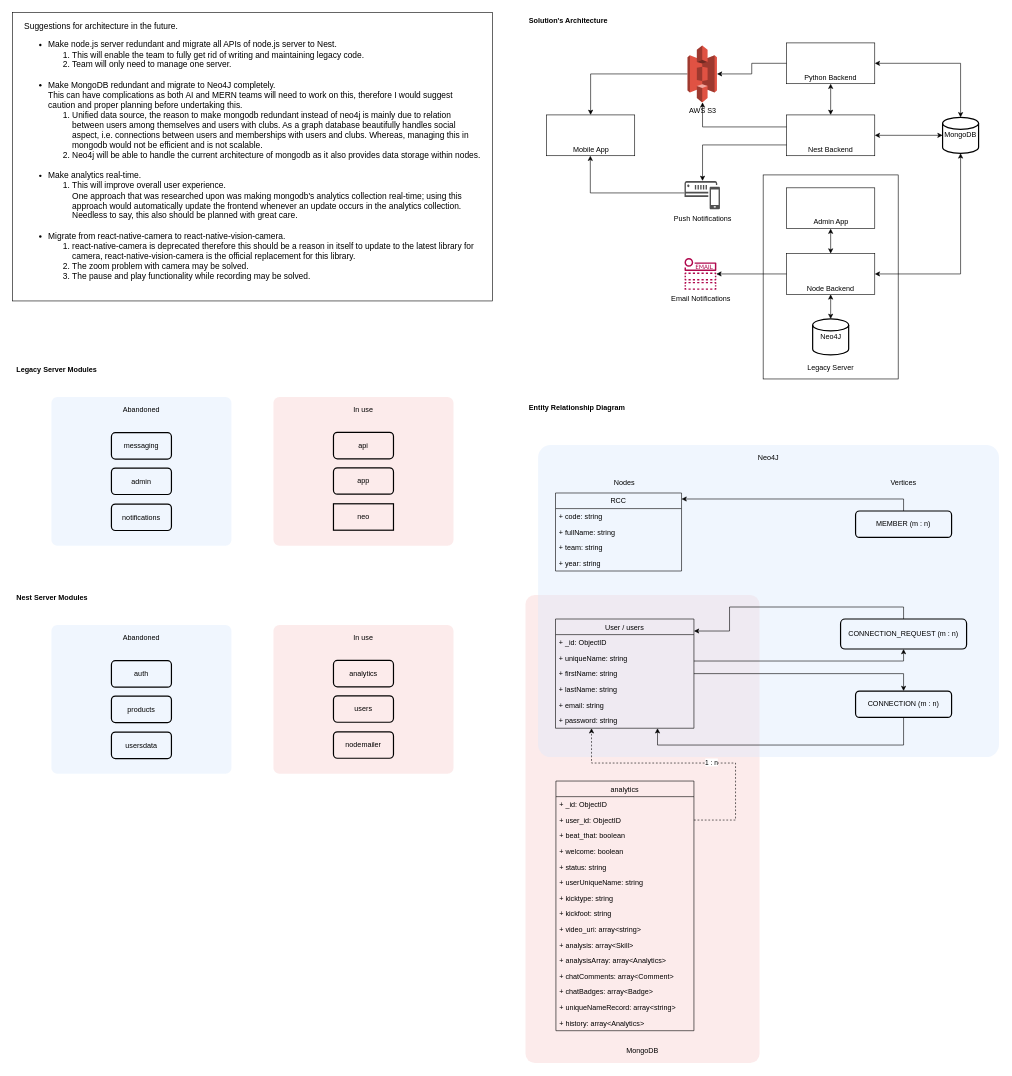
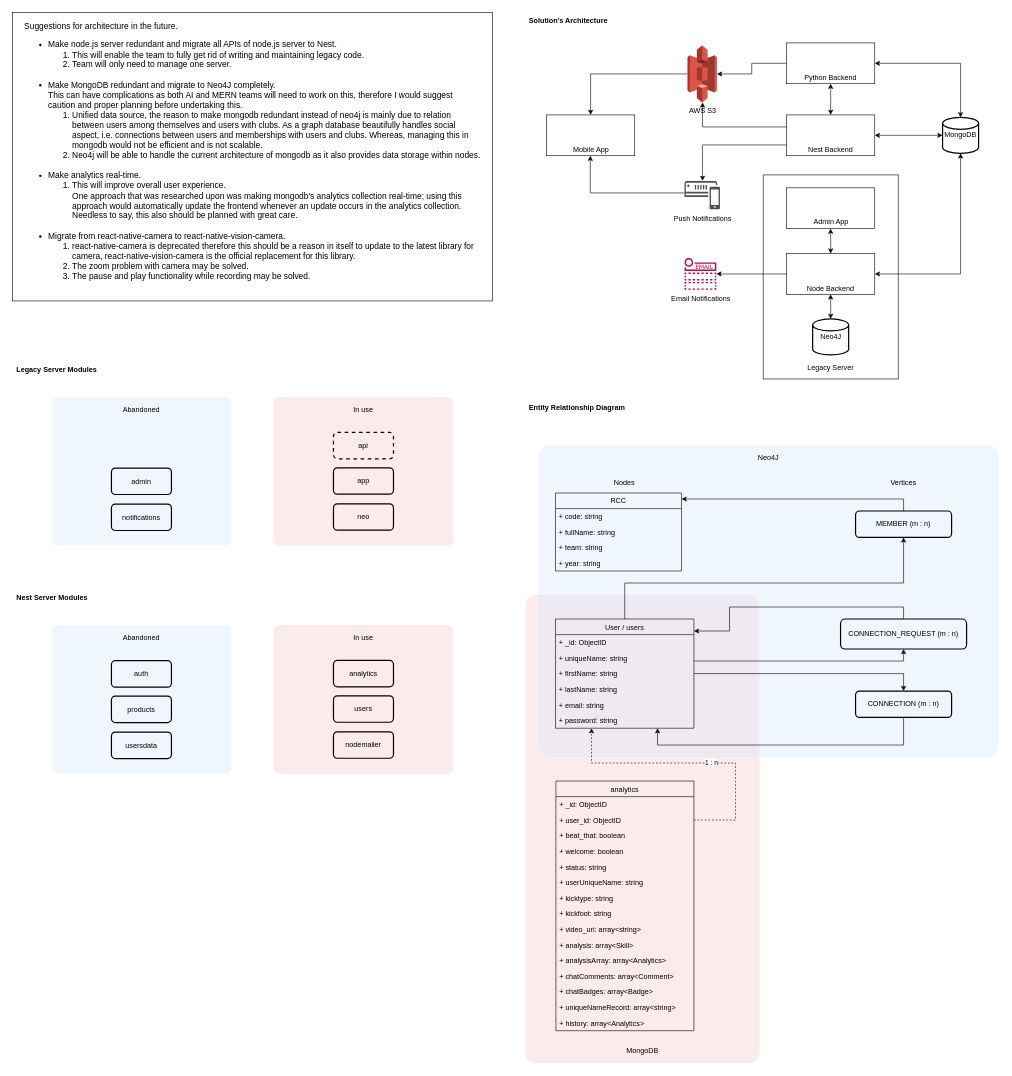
- <mxCell id="88" value="messaging" style="rounded=1;whiteSpace=wrap;html=1;strokeWidth=2;fillColor=none;" vertex="1" parent="1"><mxGeometry x="185" y="720.5" width="100" height="44" as="geometry" /></mxCell>
- <mxCell id="87" value="api" style="rounded=1;whiteSpace=wrap;html=1;strokeWidth=2;fillColor=none;" vertex="1" parent="1"><mxGeometry x="555" y="720" width="100" height="44" as="geometry" /></mxCell>
+ <mxCell id="87" value="api" style="rounded=1;whiteSpace=wrap;html=1;strokeWidth=2;fillColor=none;dashed=1;" vertex="1" parent="1"><mxGeometry x="555" y="720" width="100" height="44" as="geometry" /></mxCell>
- <mxCell id="91" value="neo" style="whiteSpace=wrap;html=1;strokeWidth=2;fillColor=none;rounded=0;" vertex="1" parent="1"><mxGeometry x="555" y="839" width="100" height="44" as="geometry" /></mxCell>
+ <mxCell id="91" value="neo" style="rounded=1;whiteSpace=wrap;html=1;strokeWidth=2;fillColor=none;" vertex="1" parent="1"><mxGeometry x="555" y="839" width="100" height="44" as="geometry" /></mxCell>
+ <mxCell id="7" style="edgeStyle=orthogonalEdgeStyle;rounded=0;orthogonalLoop=1;jettySize=auto;html=1;startArrow=none;startFill=0;" edge="1" parent="1" source="9" target="84"><mxGeometry relative="1" as="geometry"><Array as="points"><mxPoint x="1040" y="971" /><mxPoint x="1505" y="971" /></Array></mxGeometry></mxCell>
